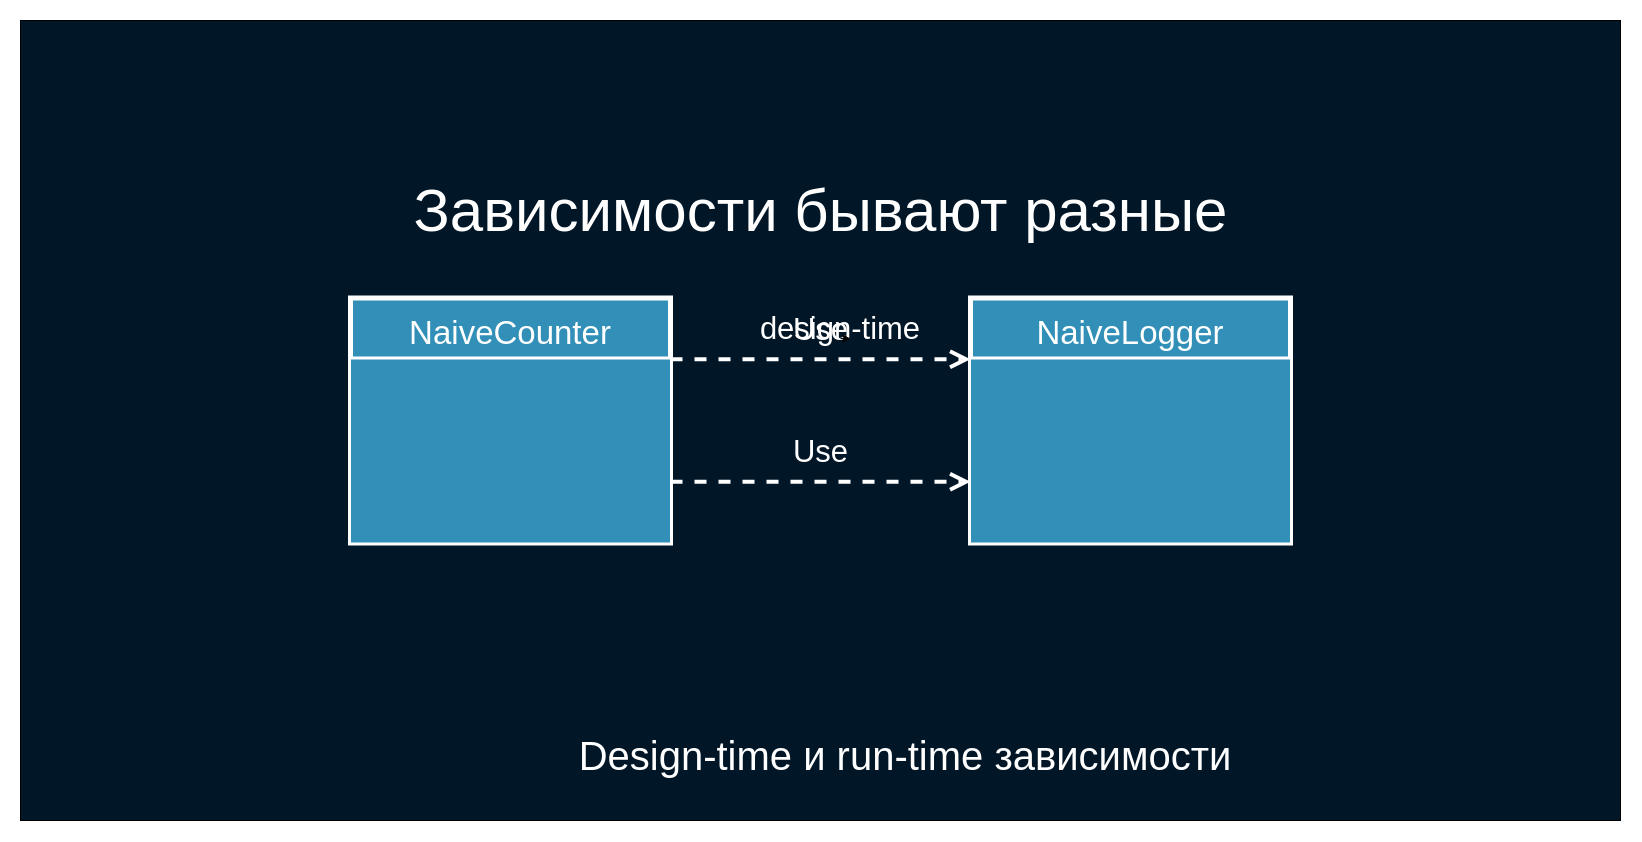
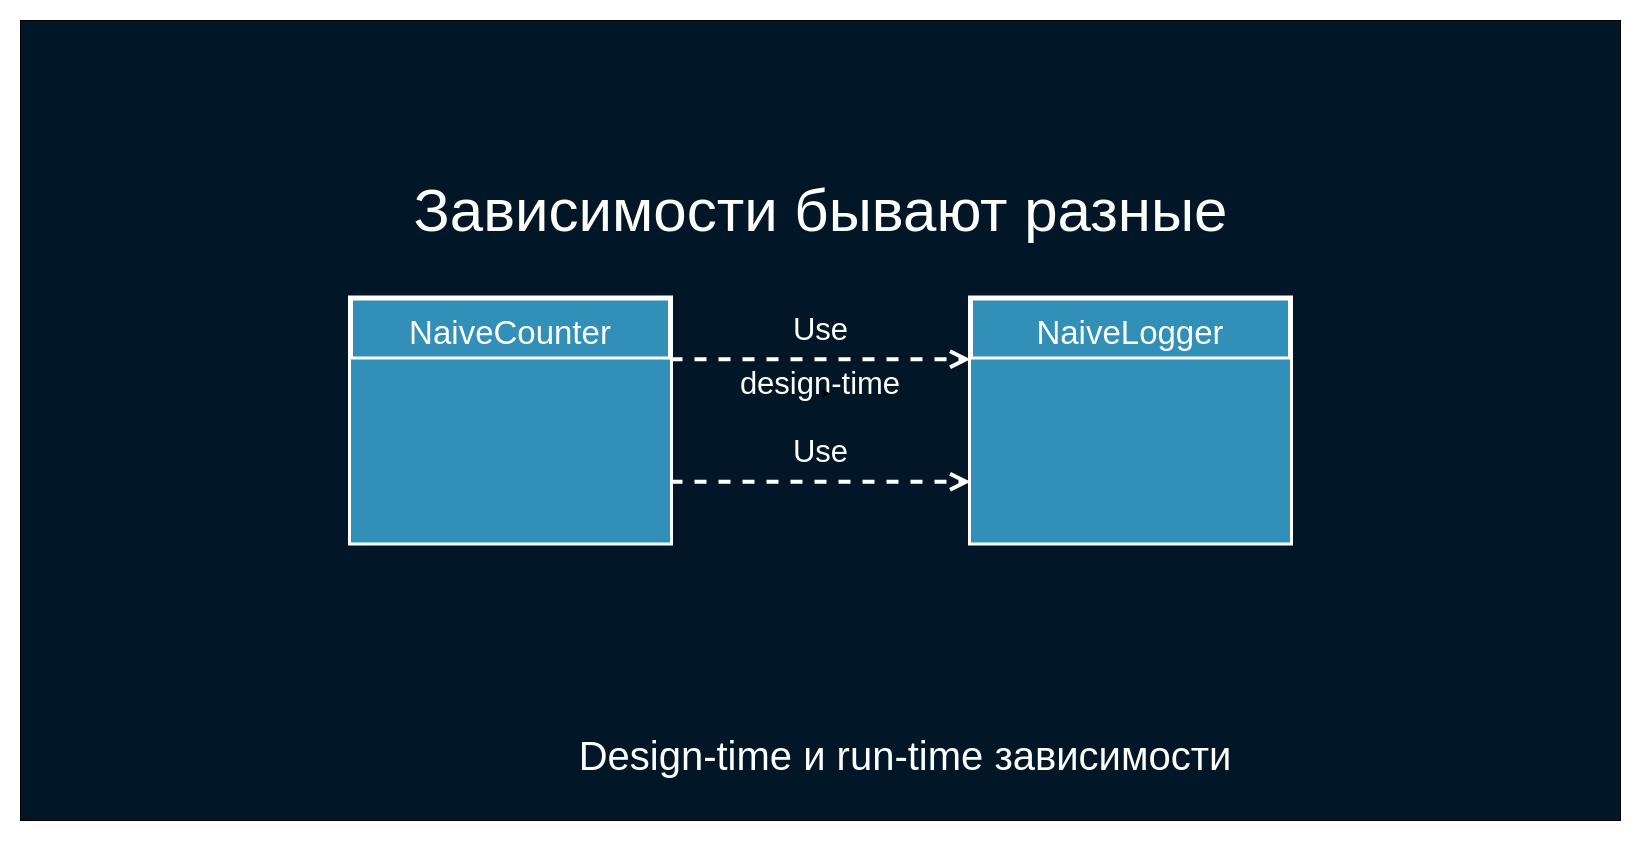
- <mxCell id="8" value="design-time" style="text;html=1;strokeColor=none;fillColor=none;align=center;verticalAlign=middle;whiteSpace=wrap;rounded=0;fontSize=31;fontColor=#FFFFFF;" vertex="1" parent="1"><mxGeometry x="745" y="318" width="190" height="20" as="geometry" /></mxCell>
+ <mxCell id="8" value="design-time" style="text;html=1;strokeColor=none;fillColor=none;align=center;verticalAlign=middle;whiteSpace=wrap;rounded=0;fontSize=31;fontColor=#FFFFFF;" vertex="1" parent="1"><mxGeometry x="725" y="373" width="190" height="20" as="geometry" /></mxCell>
